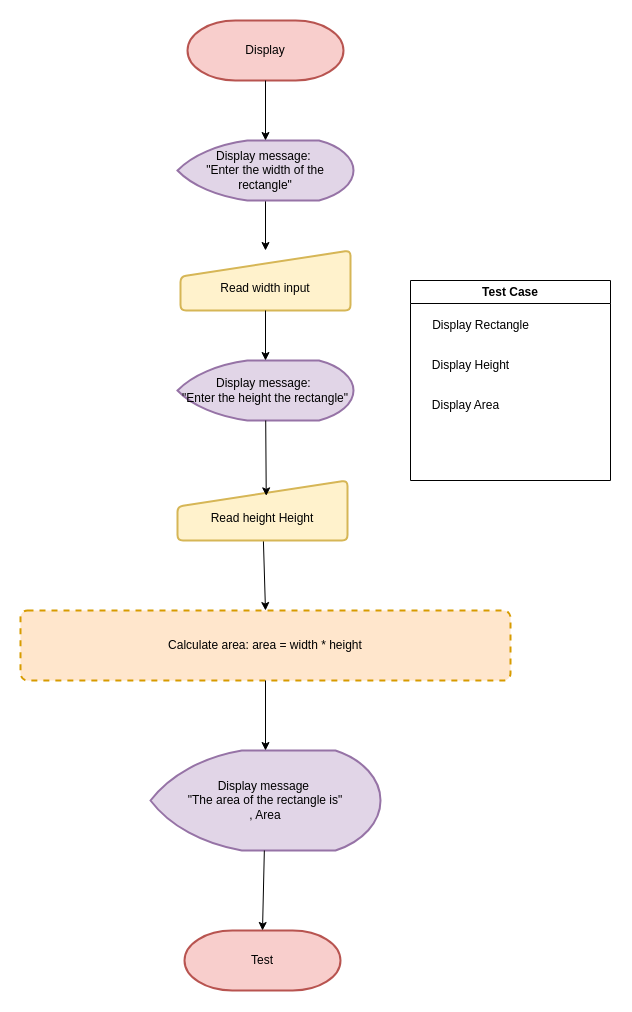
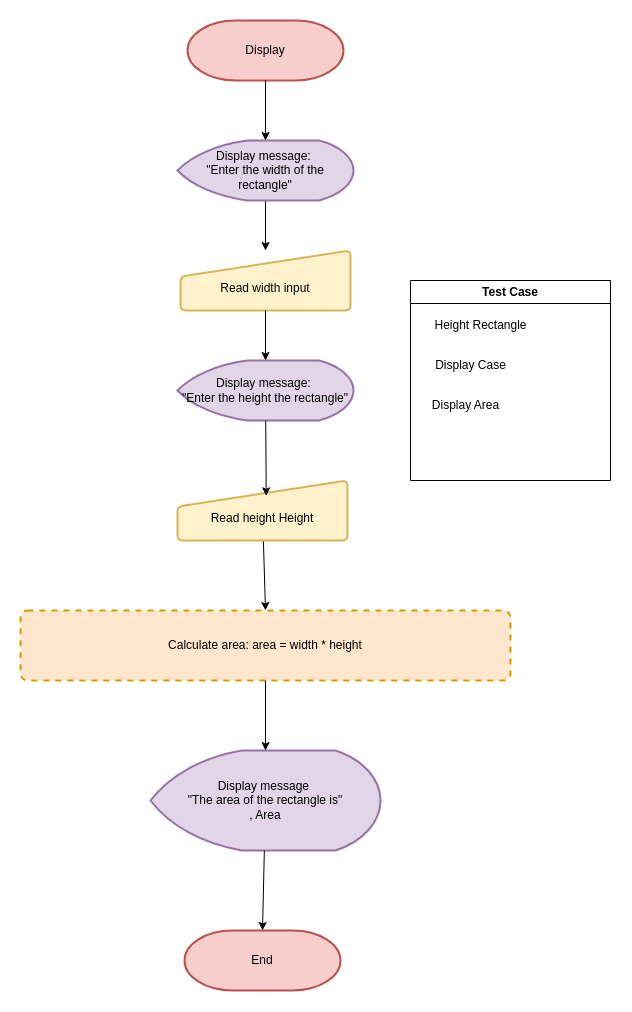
- <mxCell id="18" value="Display Rectangle" style="text;html=1;align=center;verticalAlign=middle;resizable=0;points=[];autosize=1;strokeColor=none;fillColor=none;" vertex="1" parent="17"><mxGeometry x="10" y="30" width="120" height="30" as="geometry" /></mxCell>
+ <mxCell id="18" value="Height Rectangle" style="text;html=1;align=center;verticalAlign=middle;resizable=0;points=[];autosize=1;strokeColor=none;fillColor=none;" vertex="1" parent="17"><mxGeometry x="10" y="30" width="120" height="30" as="geometry" /></mxCell>
- <mxCell id="19" value="Display Height" style="text;html=1;align=center;verticalAlign=middle;resizable=0;points=[];autosize=1;strokeColor=none;fillColor=none;" vertex="1" parent="17"><mxGeometry x="10" y="70" width="100" height="30" as="geometry" /></mxCell>
+ <mxCell id="19" value="Display Case" style="text;html=1;align=center;verticalAlign=middle;resizable=0;points=[];autosize=1;strokeColor=none;fillColor=none;" vertex="1" parent="17"><mxGeometry x="10" y="70" width="100" height="30" as="geometry" /></mxCell>
- <mxCell id="15" value="Test" style="strokeWidth=2;html=1;shape=mxgraph.flowchart.terminator;whiteSpace=wrap;fillColor=#f8cecc;strokeColor=#b85450;" vertex="1" parent="1"><mxGeometry x="184" y="930" width="156" height="60" as="geometry" /></mxCell>
+ <mxCell id="15" value="End" style="strokeWidth=2;html=1;shape=mxgraph.flowchart.terminator;whiteSpace=wrap;fillColor=#f8cecc;strokeColor=#b85450;" vertex="1" parent="1"><mxGeometry x="184" y="930" width="156" height="60" as="geometry" /></mxCell>
